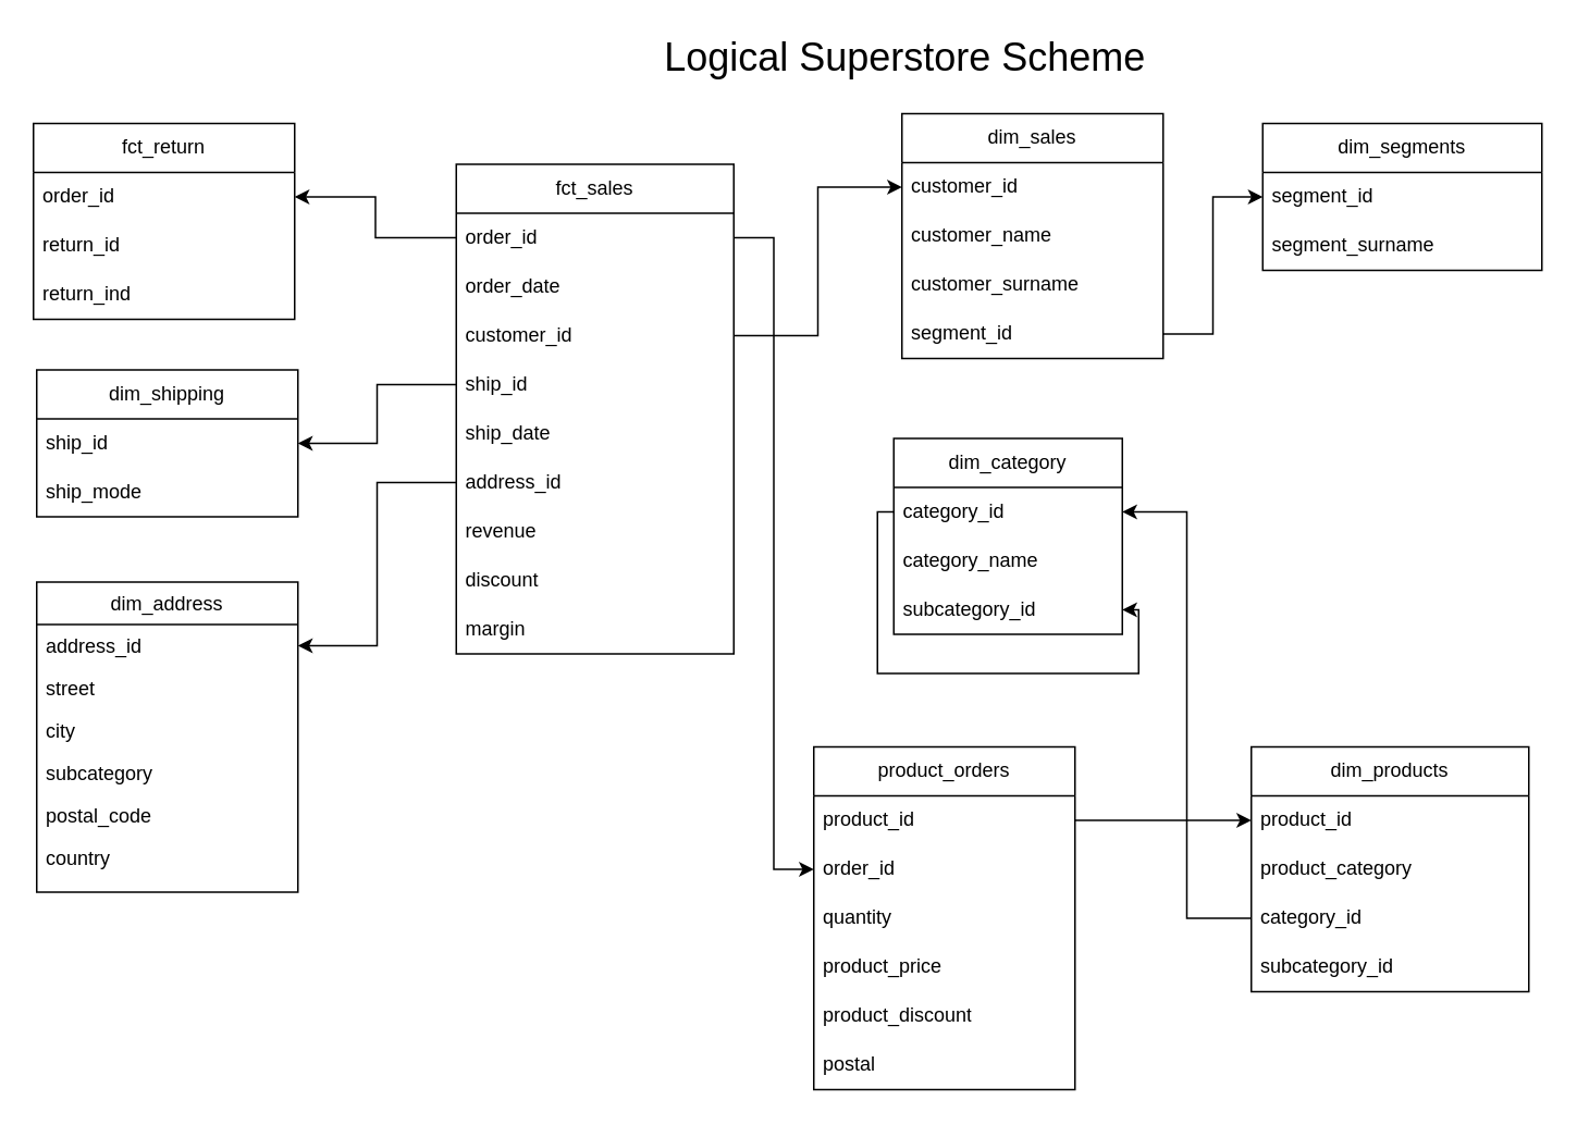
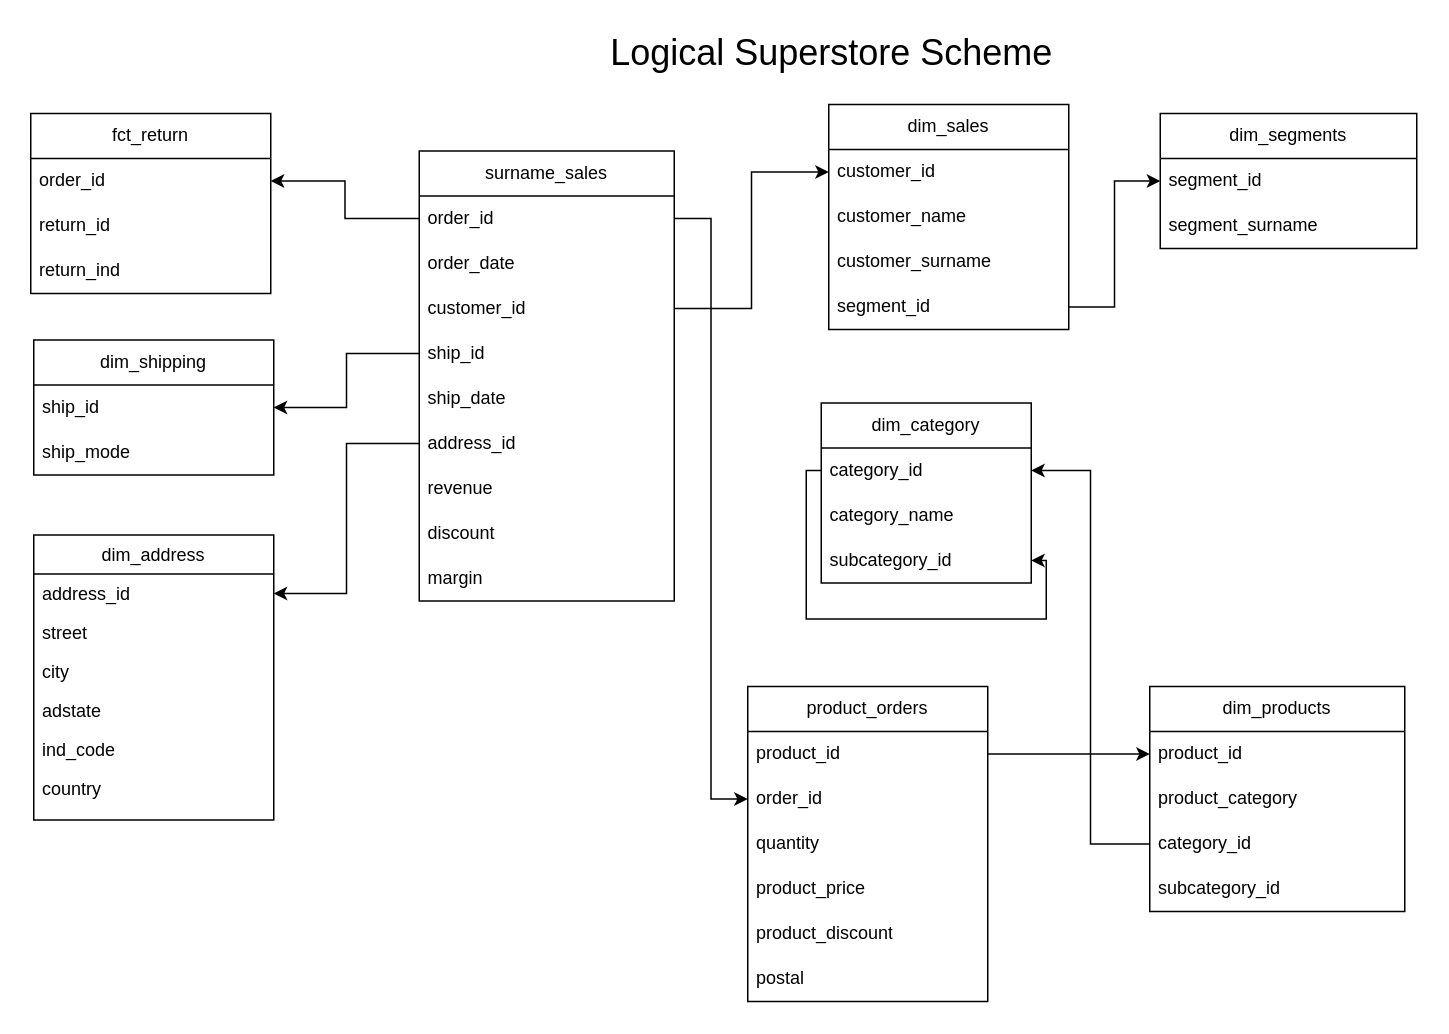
- <mxCell id="9" value="fct_sales" style="swimlane;fontStyle=0;childLayout=stackLayout;horizontal=1;startSize=30;horizontalStack=0;resizeParent=1;resizeParentMax=0;resizeLast=0;collapsible=1;marginBottom=0;whiteSpace=wrap;html=1;" parent="1" vertex="1"><mxGeometry x="279" y="100" width="170" height="300" as="geometry" /></mxCell>
+ <mxCell id="9" value="surname_sales" style="swimlane;fontStyle=0;childLayout=stackLayout;horizontal=1;startSize=30;horizontalStack=0;resizeParent=1;resizeParentMax=0;resizeLast=0;collapsible=1;marginBottom=0;whiteSpace=wrap;html=1;" parent="1" vertex="1"><mxGeometry x="279" y="100" width="170" height="300" as="geometry" /></mxCell>
- <mxCell id="6" value="subcategory" style="text;align=left;verticalAlign=top;spacingLeft=4;spacingRight=4;overflow=hidden;rotatable=0;points=[[0,0.5],[1,0.5]];portConstraint=eastwest;rounded=0;shadow=0;html=0;" parent="2" vertex="1"><mxGeometry y="104" width="160" height="26" as="geometry" /></mxCell>
+ <mxCell id="6" value="adstate" style="text;align=left;verticalAlign=top;spacingLeft=4;spacingRight=4;overflow=hidden;rotatable=0;points=[[0,0.5],[1,0.5]];portConstraint=eastwest;rounded=0;shadow=0;html=0;" parent="2" vertex="1"><mxGeometry y="104" width="160" height="26" as="geometry" /></mxCell>
- <mxCell id="7" value="postal_code" style="text;align=left;verticalAlign=top;spacingLeft=4;spacingRight=4;overflow=hidden;rotatable=0;points=[[0,0.5],[1,0.5]];portConstraint=eastwest;rounded=0;shadow=0;html=0;" parent="2" vertex="1"><mxGeometry y="130" width="160" height="26" as="geometry" /></mxCell>
+ <mxCell id="7" value="ind_code" style="text;align=left;verticalAlign=top;spacingLeft=4;spacingRight=4;overflow=hidden;rotatable=0;points=[[0,0.5],[1,0.5]];portConstraint=eastwest;rounded=0;shadow=0;html=0;" parent="2" vertex="1"><mxGeometry y="130" width="160" height="26" as="geometry" /></mxCell>
